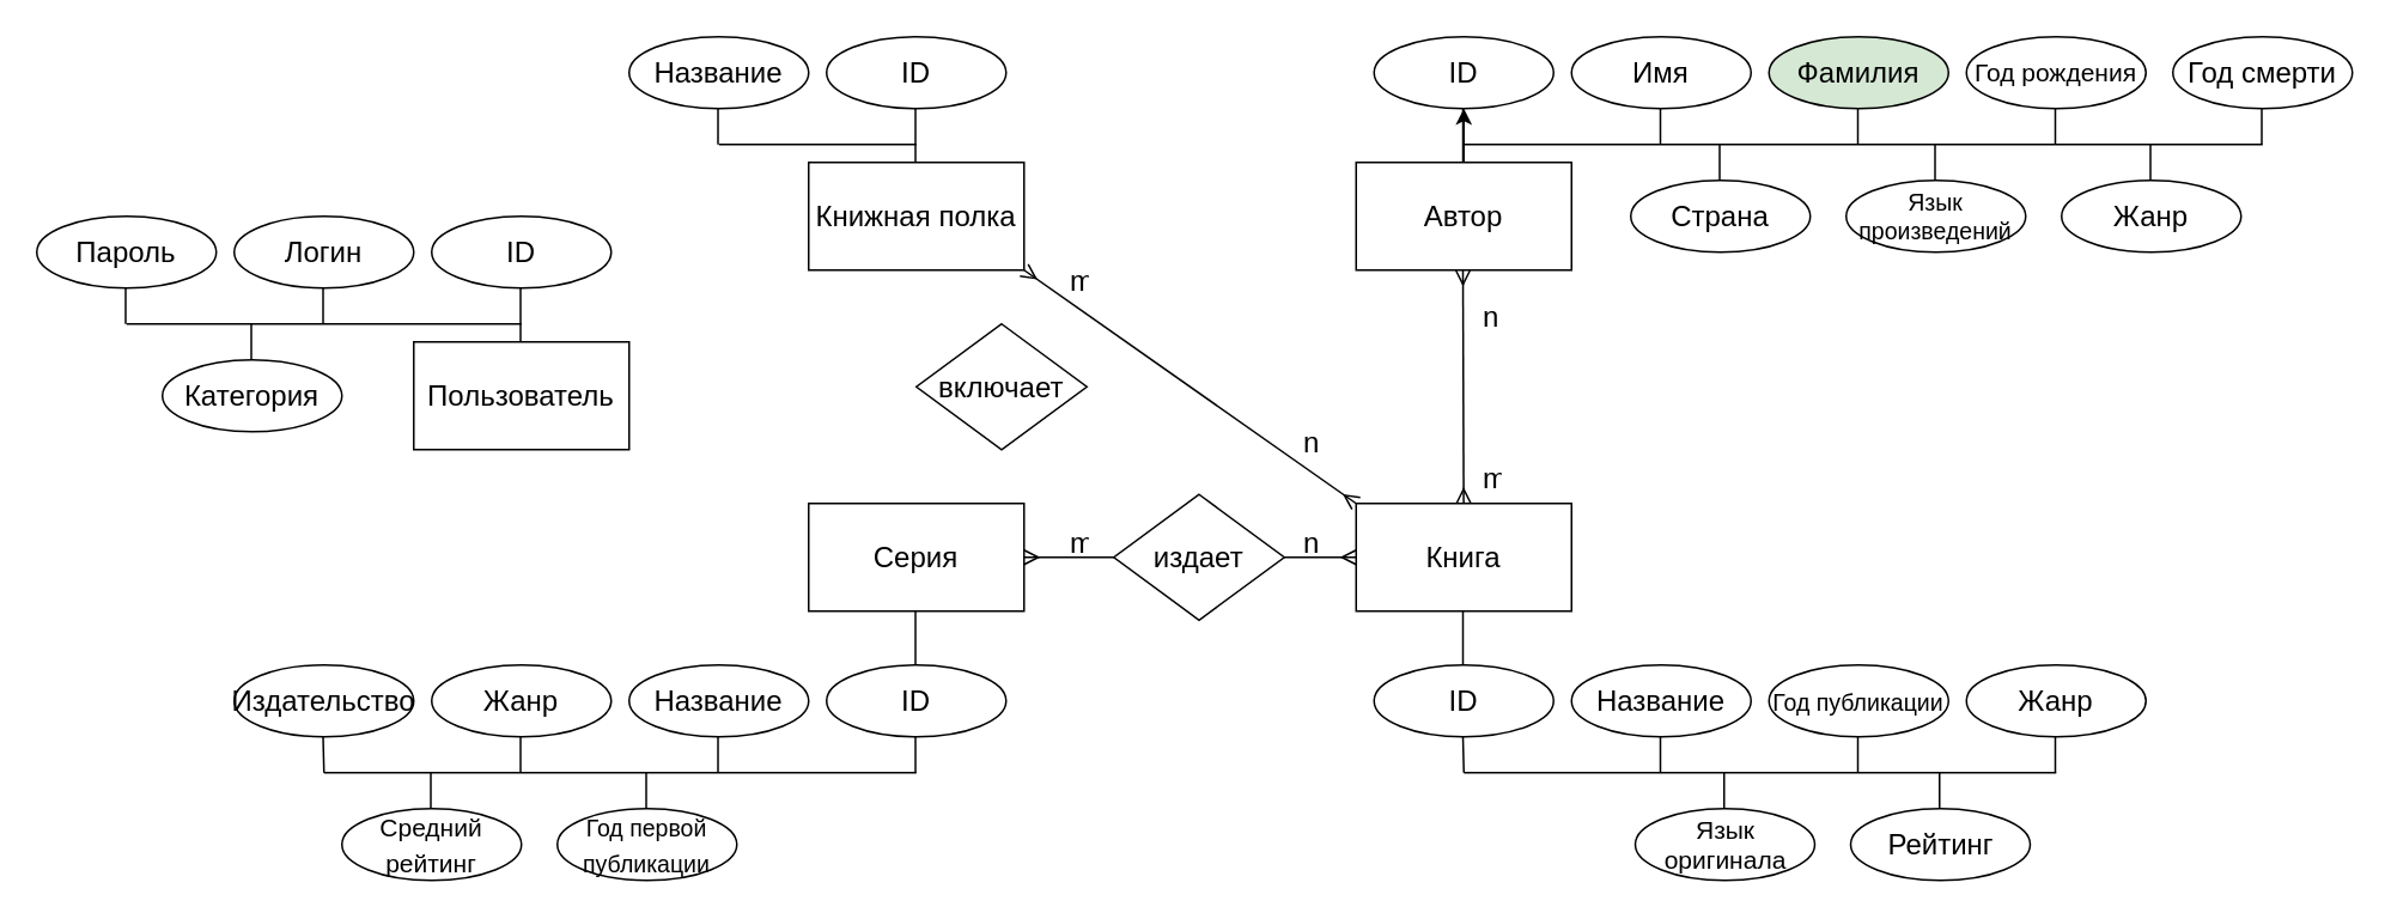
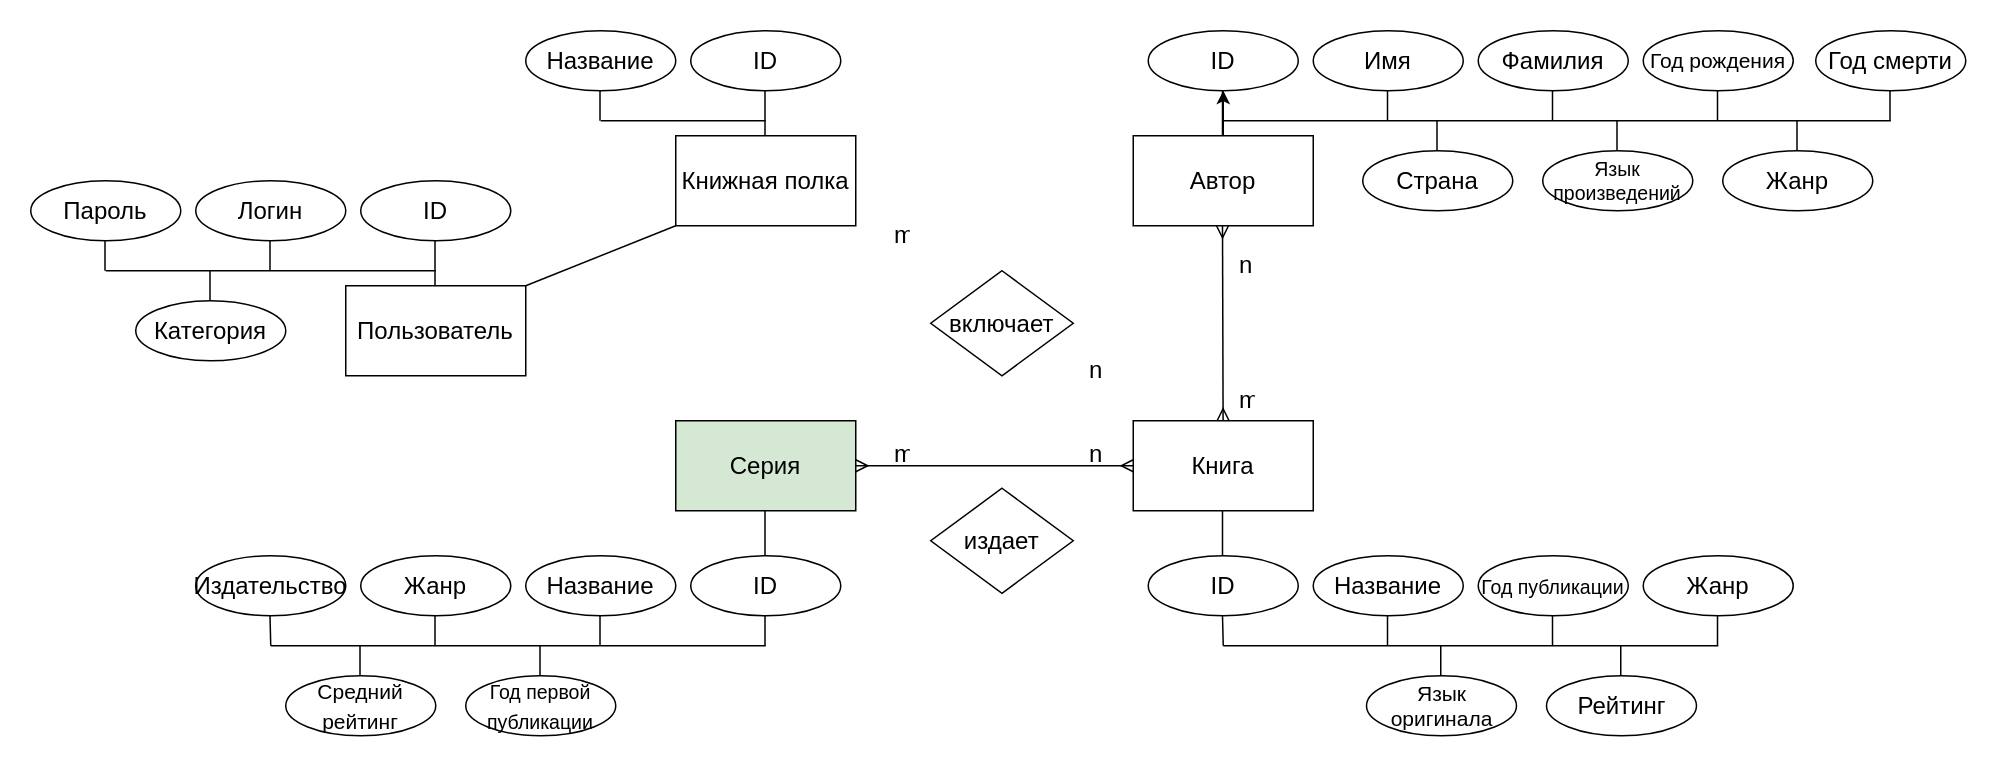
- <mxCell id="6" value="Фамилия" style="ellipse;whiteSpace=wrap;html=1;align=center;rounded=0;fontSize=16;fillColor=#d5e8d4;" vertex="1" parent="1"><mxGeometry x="985" y="20" width="100" height="40" as="geometry" /></mxCell>
+ <mxCell id="6" value="Фамилия" style="ellipse;whiteSpace=wrap;html=1;align=center;rounded=0;fontSize=16;" vertex="1" parent="1"><mxGeometry x="985" y="20" width="100" height="40" as="geometry" /></mxCell>
+ <mxCell id="78" value="" style="endArrow=none;html=1;rounded=0;exitX=1;exitY=0;exitDx=0;exitDy=0;entryX=0;entryY=1;entryDx=0;entryDy=0;fontSize=16;" edge="1" parent="1" source="68" target="58"><mxGeometry width="50" height="50" relative="1" as="geometry"><mxPoint x="149.5" y="210" as="sourcePoint" /><mxPoint x="149.5" y="190" as="targetPoint" /><Array as="points" /></mxGeometry></mxCell>
- <mxCell id="66" value="&lt;span style=&quot;font-size: 16px;&quot;&gt;включает&lt;/span&gt;" style="rhombus;whiteSpace=wrap;html=1;fontSize=16;" vertex="1" parent="1"><mxGeometry x="510" y="180" width="95" height="70" as="geometry" /></mxCell>
+ <mxCell id="66" value="&lt;span style=&quot;font-size: 16px;&quot;&gt;включает&lt;/span&gt;" style="rhombus;whiteSpace=wrap;html=1;fontSize=16;" vertex="1" parent="1"><mxGeometry x="620" y="180" width="95" height="70" as="geometry" /></mxCell>
- <mxCell id="63" value="" style="fontSize=16;html=1;endArrow=ERmany;startArrow=ERmany;rounded=0;entryX=0;entryY=0;entryDx=0;entryDy=0;exitX=1;exitY=1;exitDx=0;exitDy=0;" edge="1" parent="1" source="58" target="21"><mxGeometry width="100" height="100" relative="1" as="geometry"><mxPoint x="550" y="215" as="sourcePoint" /><mxPoint x="735" y="215" as="targetPoint" /><Array as="points" /></mxGeometry></mxCell>
- <mxCell id="39" value="Серия" style="whiteSpace=wrap;html=1;align=center;rounded=0;fontSize=16;" vertex="1" parent="1"><mxGeometry x="450" y="280" width="120" height="60" as="geometry" /></mxCell>
+ <mxCell id="39" value="Серия" style="whiteSpace=wrap;html=1;align=center;rounded=0;fontSize=16;fillColor=#d5e8d4;" vertex="1" parent="1"><mxGeometry x="450" y="280" width="120" height="60" as="geometry" /></mxCell>
- <mxCell id="57" value="&lt;font style=&quot;font-size: 16px;&quot;&gt;издает&lt;/font&gt;" style="rhombus;whiteSpace=wrap;html=1;fontSize=16;" vertex="1" parent="1"><mxGeometry x="620" y="275" width="95" height="70" as="geometry" /></mxCell>
+ <mxCell id="57" value="&lt;font style=&quot;font-size: 16px;&quot;&gt;издает&lt;/font&gt;" style="rhombus;whiteSpace=wrap;html=1;fontSize=16;" vertex="1" parent="1"><mxGeometry x="620" y="325" width="95" height="70" as="geometry" /></mxCell>
